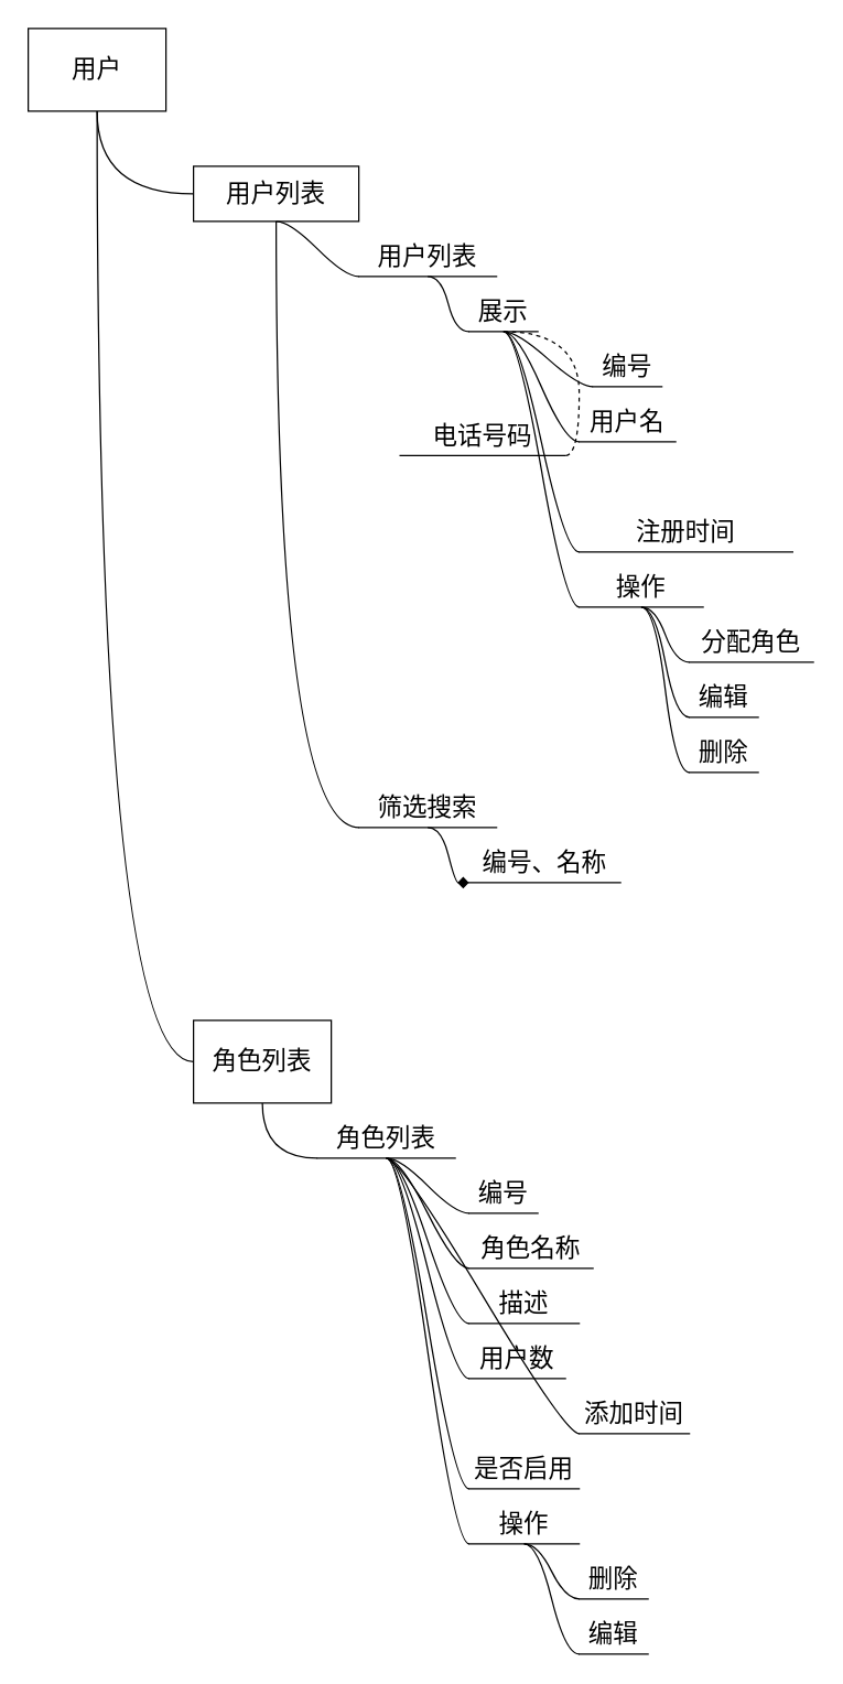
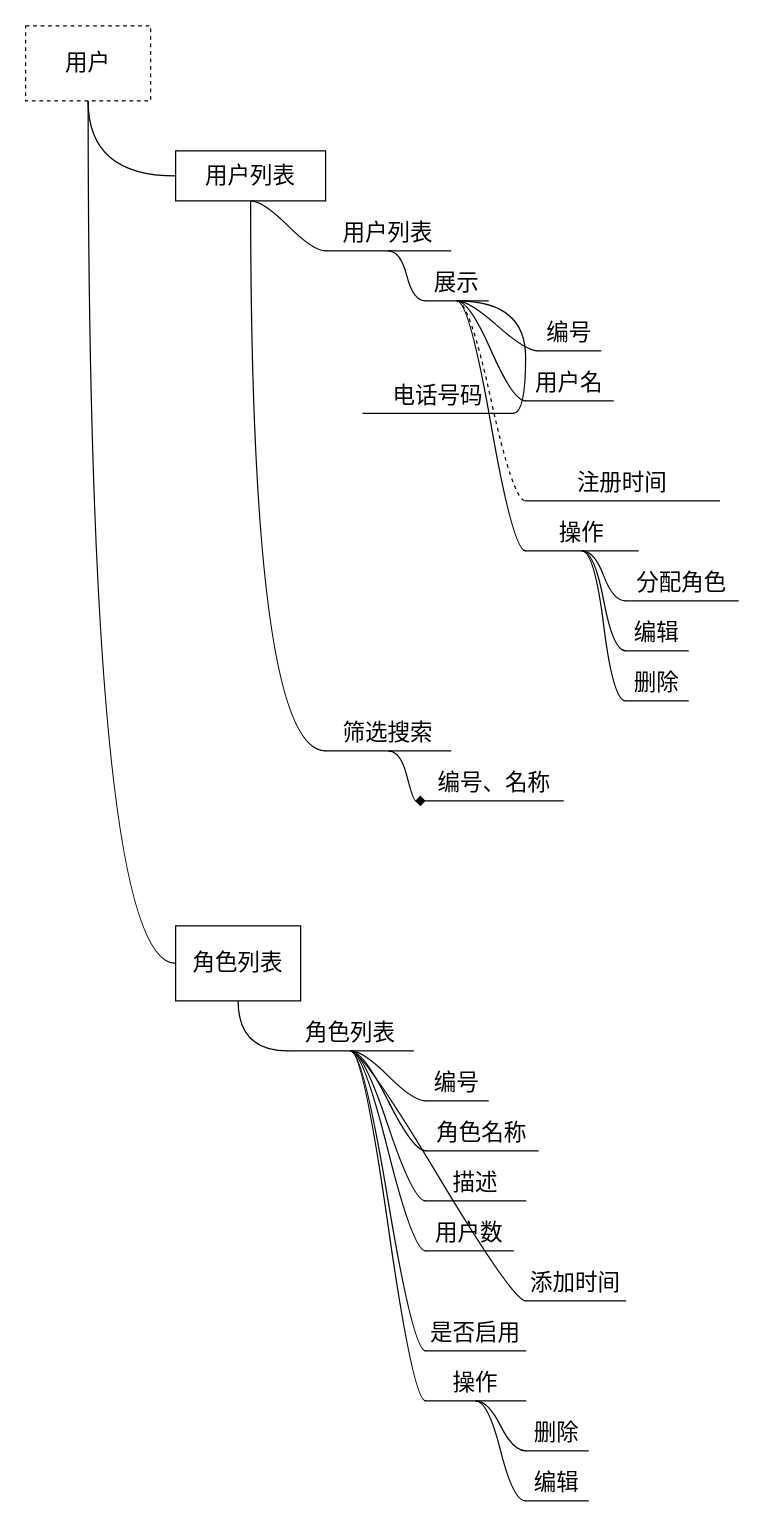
- <mxCell id="3" value="用户" style="whiteSpace=wrap;html=1;align=center;verticalAlign=middle;treeFolding=1;treeMoving=1;newEdgeStyle={&quot;edgeStyle&quot;:&quot;elbowEdgeStyle&quot;,&quot;startArrow&quot;:&quot;none&quot;,&quot;endArrow&quot;:&quot;none&quot;};labelBorderColor=none;comic=0;pointerEvents=1;fontFamily=Helvetica;fontSize=18;fontColor=none;startSize=0;strokeColor=default;fillColor=default;movable=1;resizable=1;rotatable=1;deletable=1;editable=1;connectable=1;" parent="1" vertex="1"><mxGeometry x="20" y="20" width="100" height="60" as="geometry" /></mxCell>
+ <mxCell id="3" value="用户" style="whiteSpace=wrap;html=1;align=center;verticalAlign=middle;treeFolding=1;treeMoving=1;newEdgeStyle={&quot;edgeStyle&quot;:&quot;elbowEdgeStyle&quot;,&quot;startArrow&quot;:&quot;none&quot;,&quot;endArrow&quot;:&quot;none&quot;};labelBorderColor=none;comic=0;pointerEvents=1;fontFamily=Helvetica;fontSize=18;fontColor=none;startSize=0;strokeColor=default;fillColor=default;movable=1;resizable=1;rotatable=1;deletable=1;editable=1;connectable=1;dashed=1;" parent="1" vertex="1"><mxGeometry x="20" y="20" width="100" height="60" as="geometry" /></mxCell>
- <mxCell id="20" value="" style="edgeStyle=entityRelationEdgeStyle;startArrow=none;endArrow=none;segment=10;curved=1;rounded=0;fontFamily=Helvetica;fontSize=18;fontColor=default;elbow=vertical;exitX=0.5;exitY=1;exitDx=0;exitDy=0;exitPerimeter=0;movable=1;resizable=1;rotatable=1;deletable=1;editable=1;connectable=1;dashed=1;" parent="1" source="8" target="19" edge="1"><mxGeometry relative="1" as="geometry"><mxPoint x="390" y="320" as="sourcePoint" /></mxGeometry></mxCell>
+ <mxCell id="20" value="" style="edgeStyle=entityRelationEdgeStyle;startArrow=none;endArrow=none;segment=10;curved=1;rounded=0;fontFamily=Helvetica;fontSize=18;fontColor=default;elbow=vertical;exitX=0.5;exitY=1;exitDx=0;exitDy=0;exitPerimeter=0;movable=1;resizable=1;rotatable=1;deletable=1;editable=1;connectable=1;" parent="1" source="8" target="19" edge="1"><mxGeometry relative="1" as="geometry"><mxPoint x="390" y="320" as="sourcePoint" /></mxGeometry></mxCell>
- <mxCell id="22" value="" style="edgeStyle=entityRelationEdgeStyle;startArrow=none;endArrow=none;segment=10;curved=1;rounded=0;fontFamily=Helvetica;fontSize=18;fontColor=default;elbow=vertical;exitX=0.5;exitY=1;exitDx=0;exitDy=0;exitPerimeter=0;movable=1;resizable=1;rotatable=1;deletable=1;editable=1;connectable=1;" parent="1" source="8" target="21" edge="1"><mxGeometry relative="1" as="geometry"><mxPoint x="390" y="360" as="sourcePoint" /></mxGeometry></mxCell>
+ <mxCell id="22" value="" style="edgeStyle=entityRelationEdgeStyle;startArrow=none;endArrow=none;segment=10;curved=1;rounded=0;fontFamily=Helvetica;fontSize=18;fontColor=default;elbow=vertical;exitX=0.5;exitY=1;exitDx=0;exitDy=0;exitPerimeter=0;movable=1;resizable=1;rotatable=1;deletable=1;editable=1;connectable=1;dashed=1;" parent="1" source="8" target="21" edge="1"><mxGeometry relative="1" as="geometry"><mxPoint x="390" y="360" as="sourcePoint" /></mxGeometry></mxCell>
